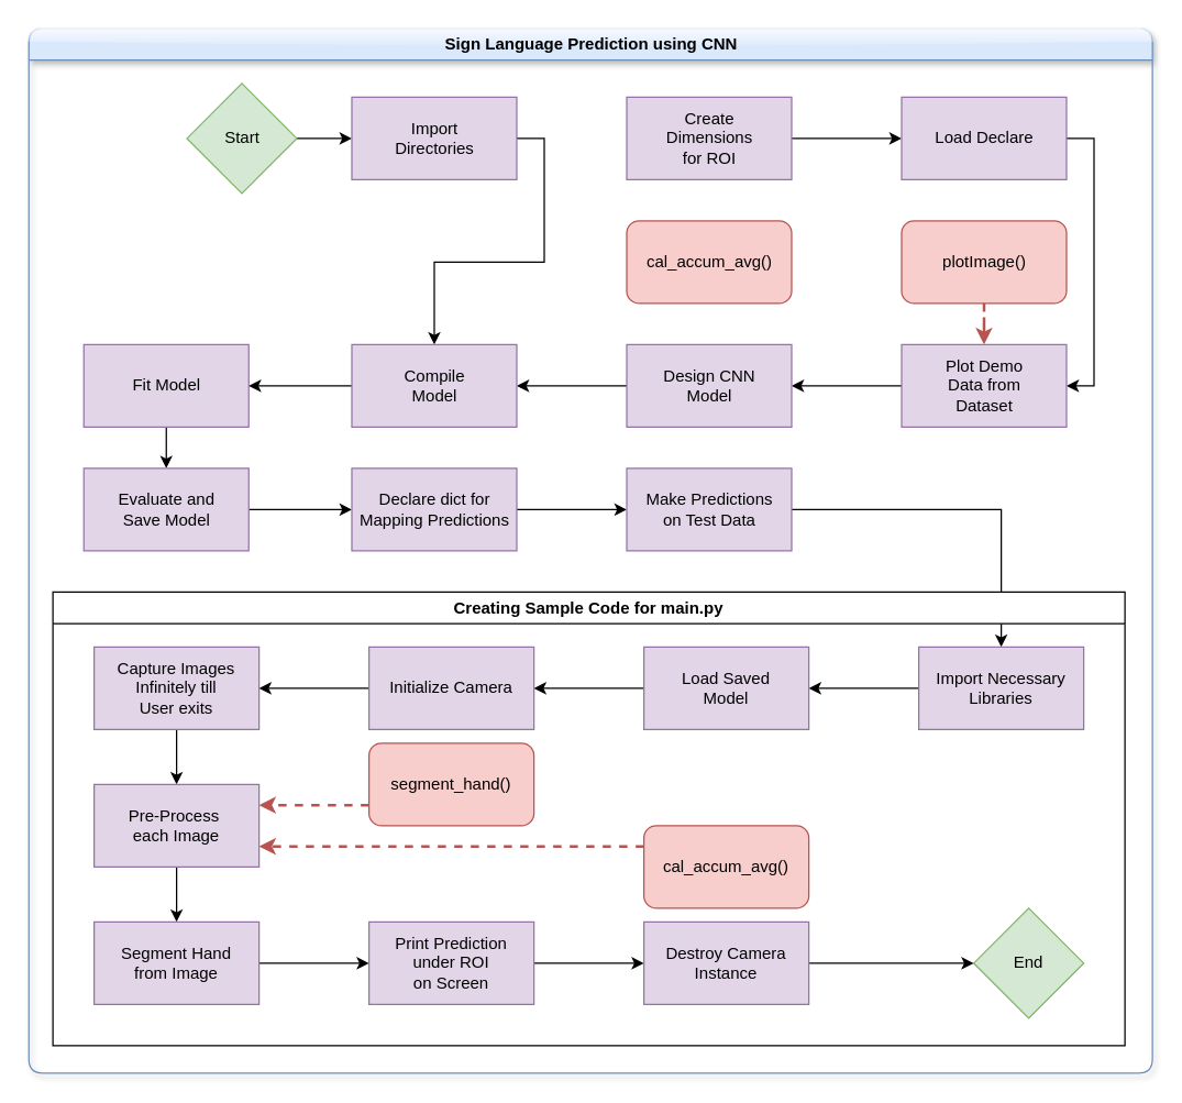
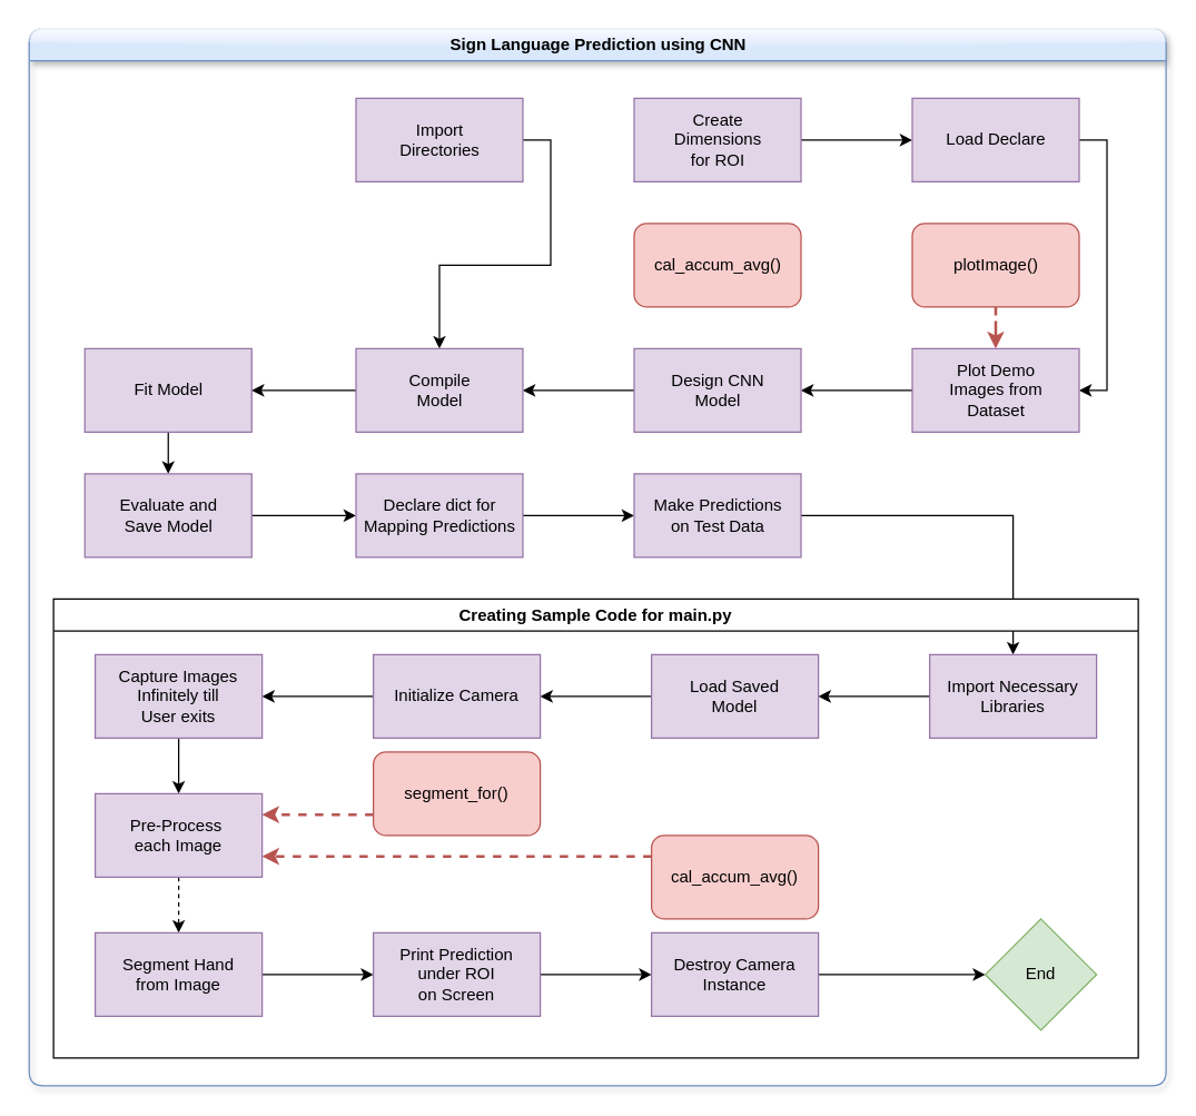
- <mxCell id="3" value="Start" style="rhombus;whiteSpace=wrap;html=1;fillColor=#d5e8d4;strokeColor=#82b366;" vertex="1" parent="1"><mxGeometry x="135.5" y="60" width="80" height="80" as="geometry" /></mxCell>
- <mxCell id="2" style="edgeStyle=orthogonalEdgeStyle;rounded=0;orthogonalLoop=1;jettySize=auto;html=1;exitX=1;exitY=0.5;exitDx=0;exitDy=0;entryX=0;entryY=0.5;entryDx=0;entryDy=0;" edge="1" parent="1" source="3" target="5"><mxGeometry relative="1" as="geometry" /></mxCell>
- <mxCell id="14" value="&lt;div&gt;Plot Demo&lt;/div&gt;&lt;div&gt;Data from&lt;/div&gt;&lt;div&gt;Dataset&lt;br&gt;&lt;/div&gt;" style="rounded=0;whiteSpace=wrap;html=1;fillColor=#e1d5e7;strokeColor=#9673a6;" vertex="1" parent="1"><mxGeometry x="655.5" y="250" width="120" height="60" as="geometry" /></mxCell>
+ <mxCell id="14" value="&lt;div&gt;Plot Demo&lt;/div&gt;&lt;div&gt;Images from&lt;/div&gt;&lt;div&gt;Dataset&lt;br&gt;&lt;/div&gt;" style="rounded=0;whiteSpace=wrap;html=1;fillColor=#e1d5e7;strokeColor=#9673a6;" vertex="1" parent="1"><mxGeometry x="655.5" y="250" width="120" height="60" as="geometry" /></mxCell>
- <mxCell id="36" value="segment_hand()" style="rounded=1;whiteSpace=wrap;html=1;fillColor=#f8cecc;strokeColor=#b85450;" vertex="1" parent="28"><mxGeometry x="230" y="110" width="120" height="60" as="geometry" /></mxCell>
+ <mxCell id="36" value="segment_for()" style="rounded=1;whiteSpace=wrap;html=1;fillColor=#f8cecc;strokeColor=#b85450;" vertex="1" parent="28"><mxGeometry x="230" y="110" width="120" height="60" as="geometry" /></mxCell>
- <mxCell id="41" style="edgeStyle=orthogonalEdgeStyle;rounded=0;orthogonalLoop=1;jettySize=auto;html=1;exitX=0.5;exitY=1;exitDx=0;exitDy=0;" edge="1" parent="28" source="42" target="44"><mxGeometry relative="1" as="geometry" /></mxCell>
+ <mxCell id="41" style="edgeStyle=orthogonalEdgeStyle;rounded=0;orthogonalLoop=1;jettySize=auto;html=1;exitX=0.5;exitY=1;exitDx=0;exitDy=0;dashed=1;" edge="1" parent="28" source="42" target="44"><mxGeometry relative="1" as="geometry" /></mxCell>
